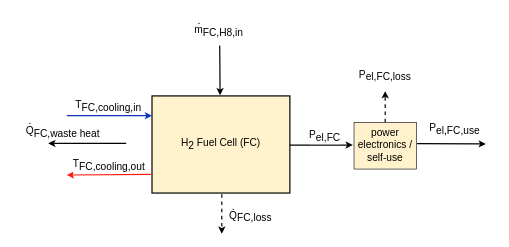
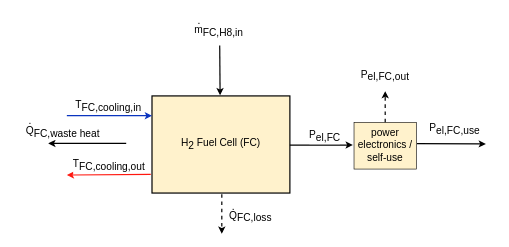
- <mxCell id="17" value="P&lt;sub style=&quot;font-size: 17px;&quot;&gt;el,FC,loss&lt;/sub&gt;" style="text;html=1;strokeColor=none;fillColor=none;align=center;verticalAlign=middle;whiteSpace=wrap;rounded=0;fontSize=17;" parent="1" vertex="1"><mxGeometry x="573" y="111" width="138" height="30" as="geometry" /></mxCell>
+ <mxCell id="17" value="P&lt;sub style=&quot;font-size: 17px;&quot;&gt;el,FC,out&lt;/sub&gt;" style="text;html=1;strokeColor=none;fillColor=none;align=center;verticalAlign=middle;whiteSpace=wrap;rounded=0;fontSize=17;" parent="1" vertex="1"><mxGeometry x="573" y="111" width="138" height="30" as="geometry" /></mxCell>
